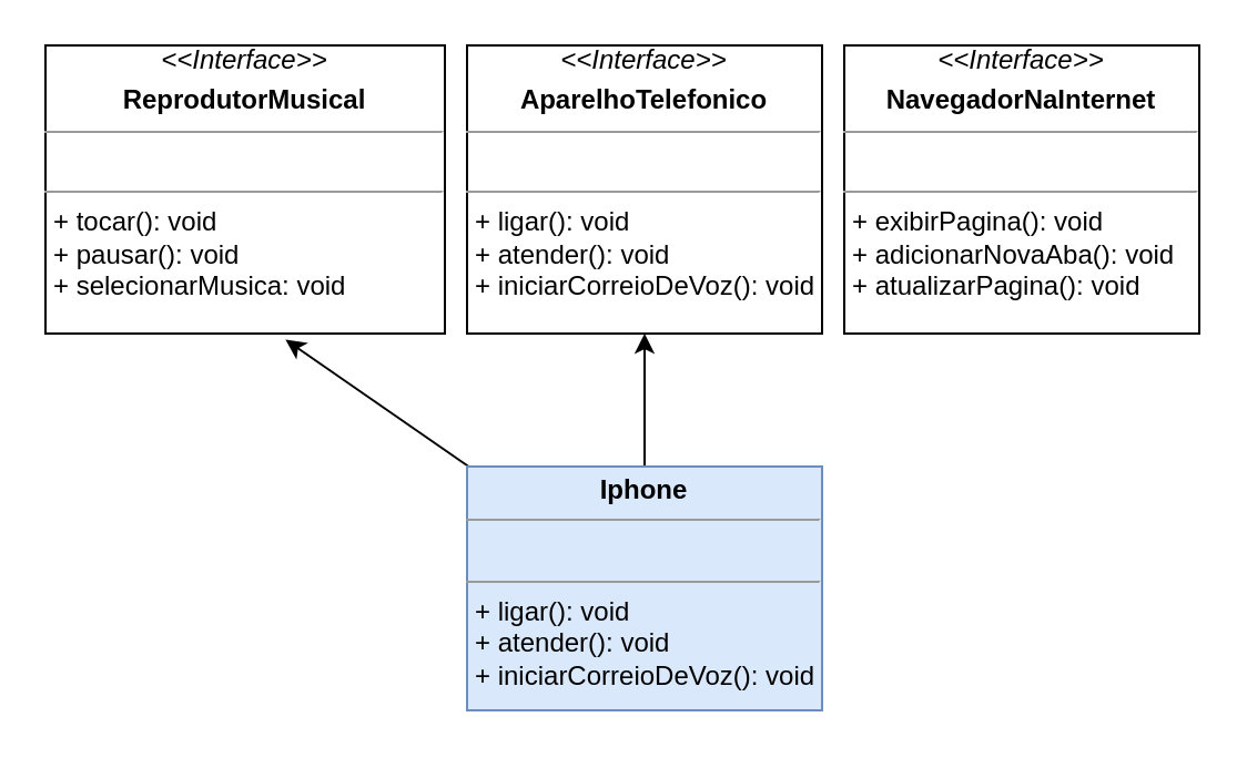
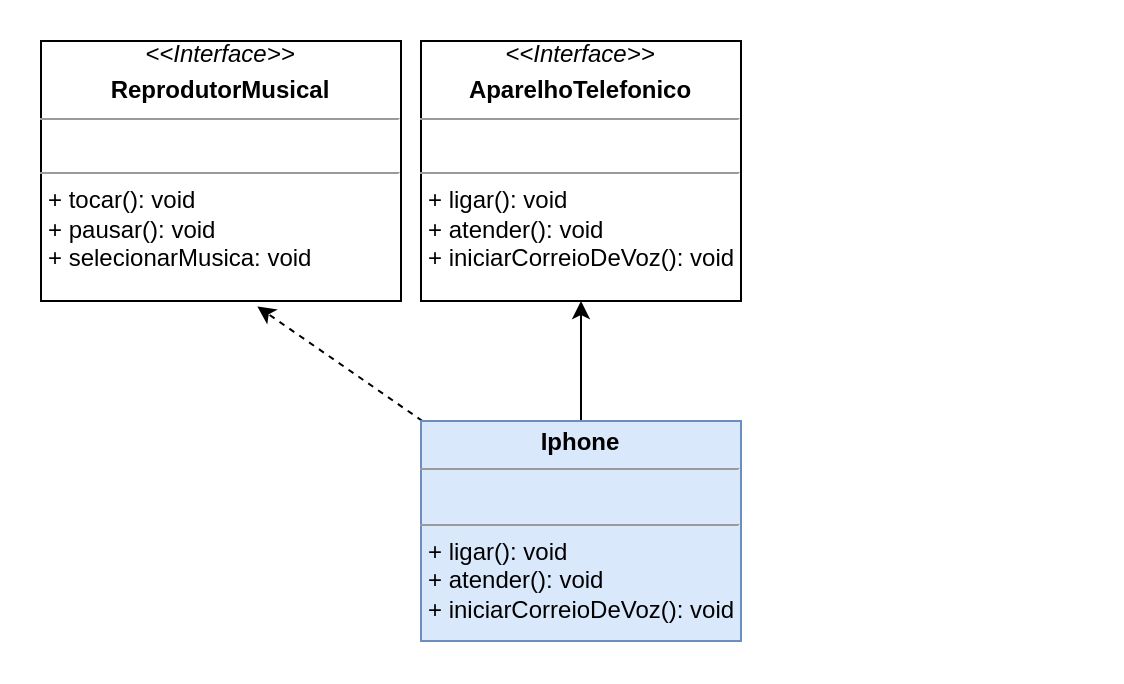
- <mxCell id="4" value="&lt;div style=&quot;border-color: var(--border-color); text-align: center;&quot;&gt;&lt;i style=&quot;border-color: var(--border-color); background-color: initial;&quot;&gt;&amp;lt;&amp;lt;Interface&amp;gt;&amp;gt;&lt;/i&gt;&lt;/div&gt;&lt;p style=&quot;margin:0px;margin-top:4px;text-align:center;&quot;&gt;&lt;b&gt;NavegadorNaInternet&lt;/b&gt;&lt;/p&gt;&lt;hr size=&quot;1&quot;&gt;&lt;p style=&quot;margin:0px;margin-left:4px;&quot;&gt;&lt;br&gt;&lt;/p&gt;&lt;hr size=&quot;1&quot;&gt;&lt;p style=&quot;margin:0px;margin-left:4px;&quot;&gt;+ exibirPagina(): void&lt;br&gt;+ adicionarNovaAba(): void&lt;br&gt;+ atualizarPagina(): void&lt;/p&gt;" style="verticalAlign=top;align=left;overflow=fill;fontSize=12;fontFamily=Helvetica;html=1;" vertex="1" parent="1"><mxGeometry x="380" y="20" width="160" height="130" as="geometry" /></mxCell>
- <mxCell id="5" style="edgeStyle=none;html=1;entryX=0.601;entryY=1.021;entryDx=0;entryDy=0;entryPerimeter=0;" edge="1" parent="1" source="7" target="2"><mxGeometry relative="1" as="geometry" /></mxCell>
+ <mxCell id="5" style="edgeStyle=none;html=1;entryX=0.601;entryY=1.021;entryDx=0;entryDy=0;entryPerimeter=0;dashed=1;" edge="1" parent="1" source="7" target="2"><mxGeometry relative="1" as="geometry" /></mxCell>
